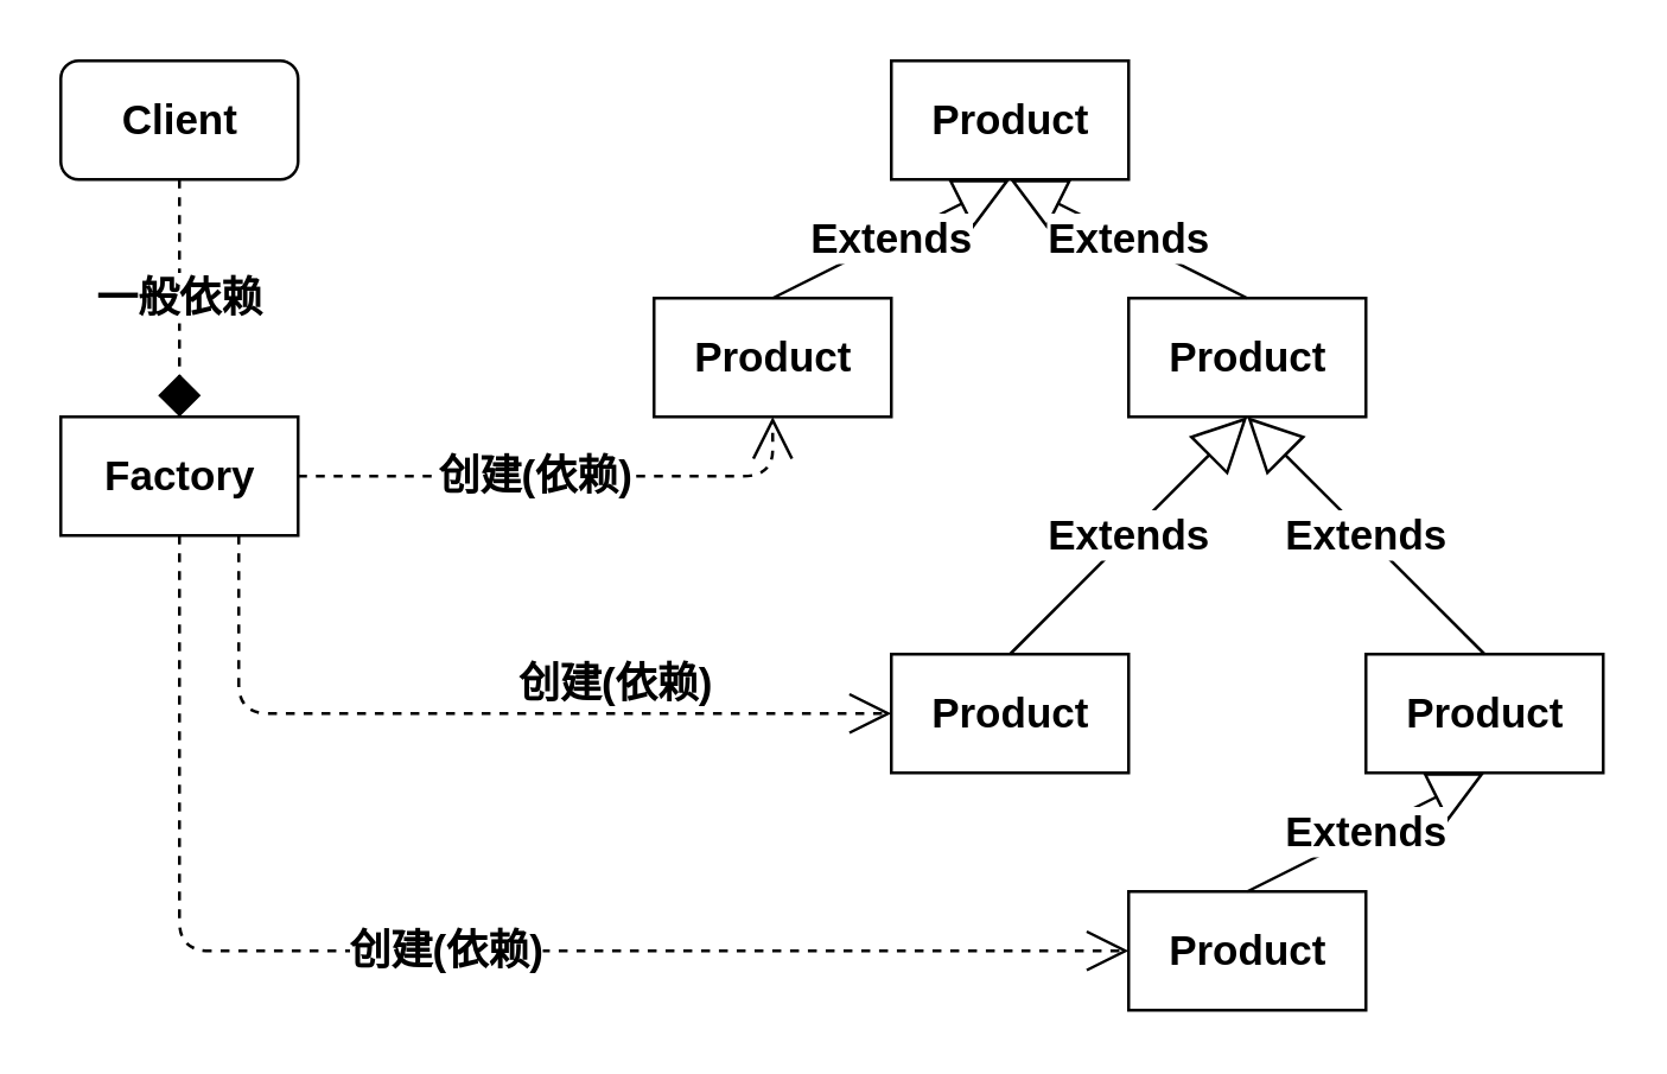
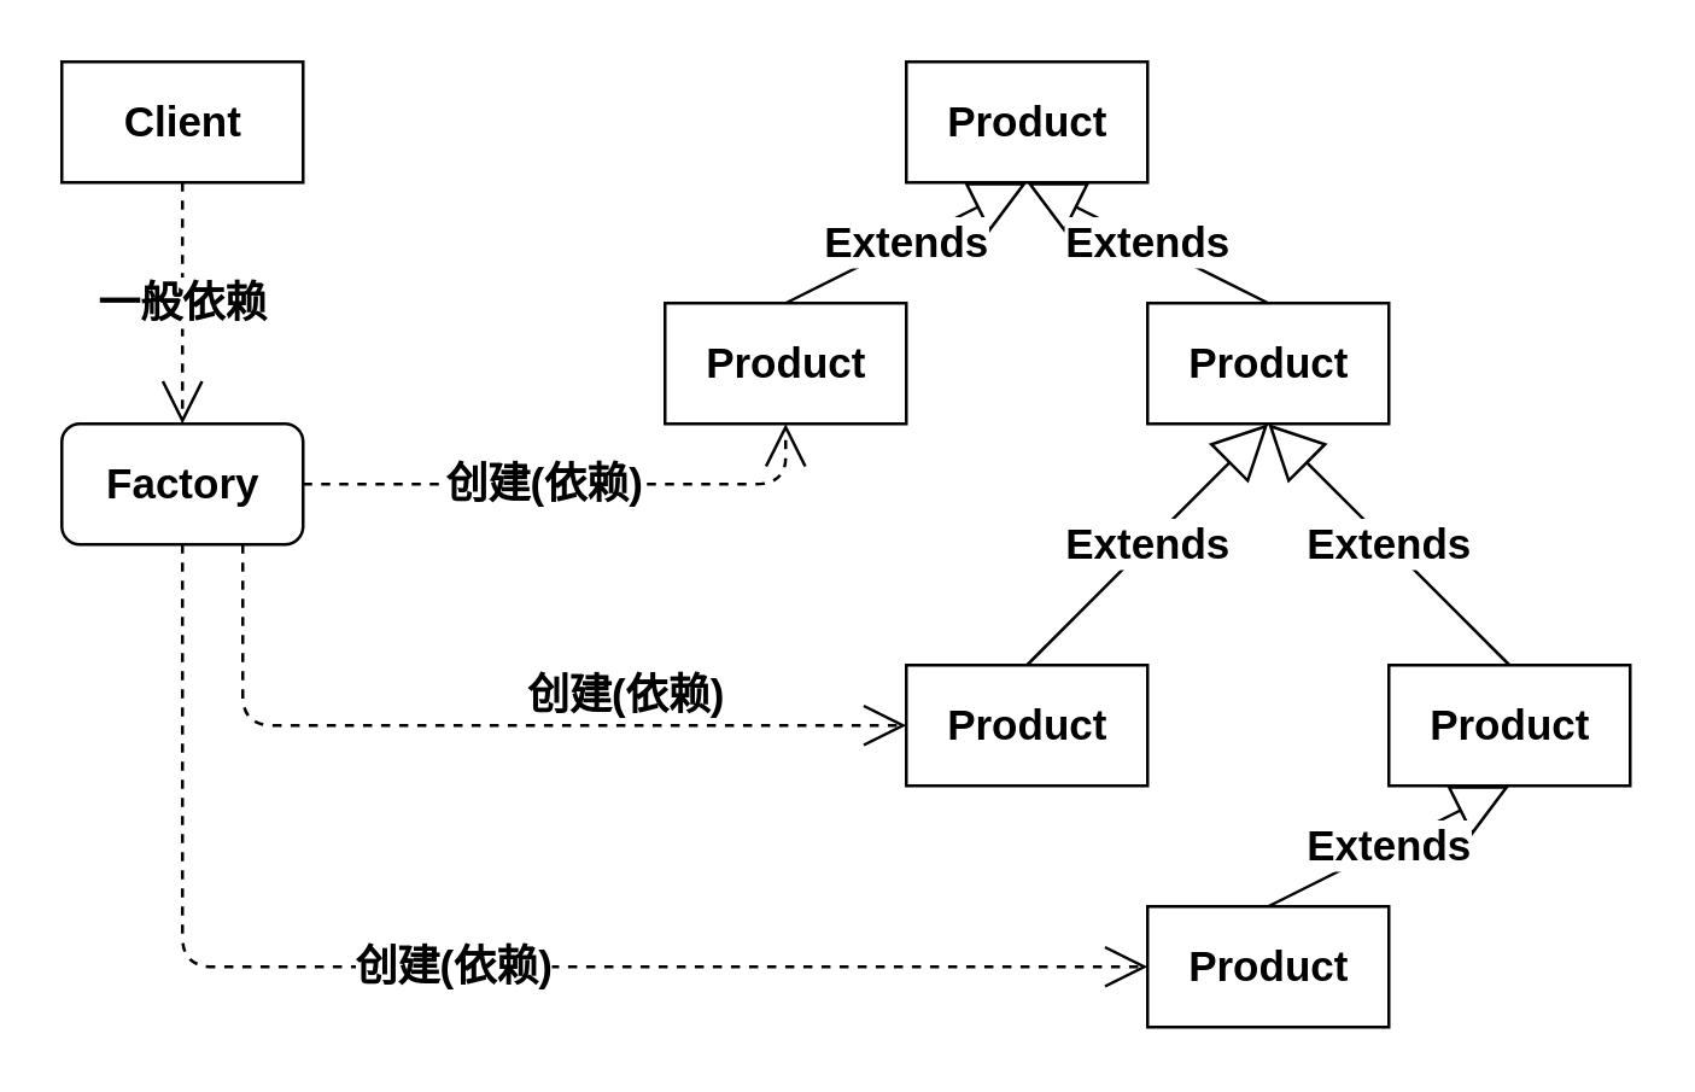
- <mxCell id="11" value="&lt;font style=&quot;font-size: 14px&quot;&gt;&lt;b&gt;Client&lt;/b&gt;&lt;/font&gt;" style="html=1;rounded=1;" vertex="1" parent="1"><mxGeometry x="20" y="20" width="80" height="40" as="geometry" /></mxCell>
+ <mxCell id="11" value="&lt;font style=&quot;font-size: 14px&quot;&gt;&lt;b&gt;Client&lt;/b&gt;&lt;/font&gt;" style="html=1;" vertex="1" parent="1"><mxGeometry x="20" y="20" width="80" height="40" as="geometry" /></mxCell>
- <mxCell id="18" value="&lt;font style=&quot;font-size: 14px&quot;&gt;&lt;b&gt;一般依赖&lt;/b&gt;&lt;/font&gt;" style="endArrow=diamond;endSize=12;dashed=1;html=1;entryX=0.5;entryY=0;entryDx=0;entryDy=0;exitX=0.5;exitY=1;exitDx=0;exitDy=0;" edge="1" parent="1" source="11" target="10"><mxGeometry width="160" relative="1" as="geometry"><mxPoint x="50" y="60" as="sourcePoint" /><mxPoint x="170" y="120" as="targetPoint" /></mxGeometry></mxCell>
+ <mxCell id="18" value="&lt;font style=&quot;font-size: 14px&quot;&gt;&lt;b&gt;一般依赖&lt;/b&gt;&lt;/font&gt;" style="endArrow=open;endSize=12;dashed=1;html=1;entryX=0.5;entryY=0;entryDx=0;entryDy=0;exitX=0.5;exitY=1;exitDx=0;exitDy=0;" edge="1" parent="1" source="11" target="10"><mxGeometry width="160" relative="1" as="geometry"><mxPoint x="50" y="60" as="sourcePoint" /><mxPoint x="170" y="120" as="targetPoint" /></mxGeometry></mxCell>
- <mxCell id="10" value="&lt;font style=&quot;font-size: 14px&quot;&gt;&lt;b&gt;Factory&lt;/b&gt;&lt;/font&gt;" style="html=1;" vertex="1" parent="1"><mxGeometry x="20" y="140" width="80" height="40" as="geometry" /></mxCell>
+ <mxCell id="10" value="&lt;font style=&quot;font-size: 14px&quot;&gt;&lt;b&gt;Factory&lt;/b&gt;&lt;/font&gt;" style="html=1;rounded=1;" vertex="1" parent="1"><mxGeometry x="20" y="140" width="80" height="40" as="geometry" /></mxCell>
